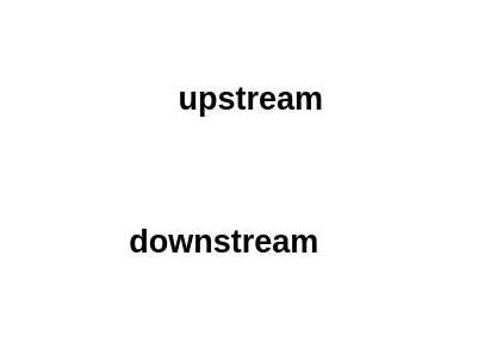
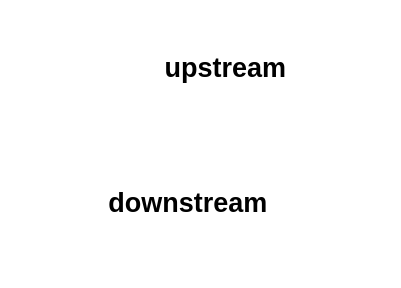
- <mxCell id="2" value="&lt;font style=&quot;font-size: 18px;&quot;&gt;&lt;b&gt;upstream&lt;/b&gt;&lt;/font&gt;" style="text;html=1;strokeColor=none;fillColor=none;align=center;verticalAlign=middle;whiteSpace=wrap;rounded=0;" vertex="1" parent="1"><mxGeometry x="35" y="20" width="210" height="70" as="geometry" /></mxCell>
+ <mxCell id="2" value="&lt;font style=&quot;font-size: 18px;&quot;&gt;&lt;b&gt;upstream&lt;/b&gt;&lt;/font&gt;" style="text;html=1;strokeColor=none;fillColor=none;align=center;verticalAlign=middle;whiteSpace=wrap;rounded=0;" vertex="1" parent="1"><mxGeometry x="45" y="10" width="210" height="70" as="geometry" /></mxCell>
